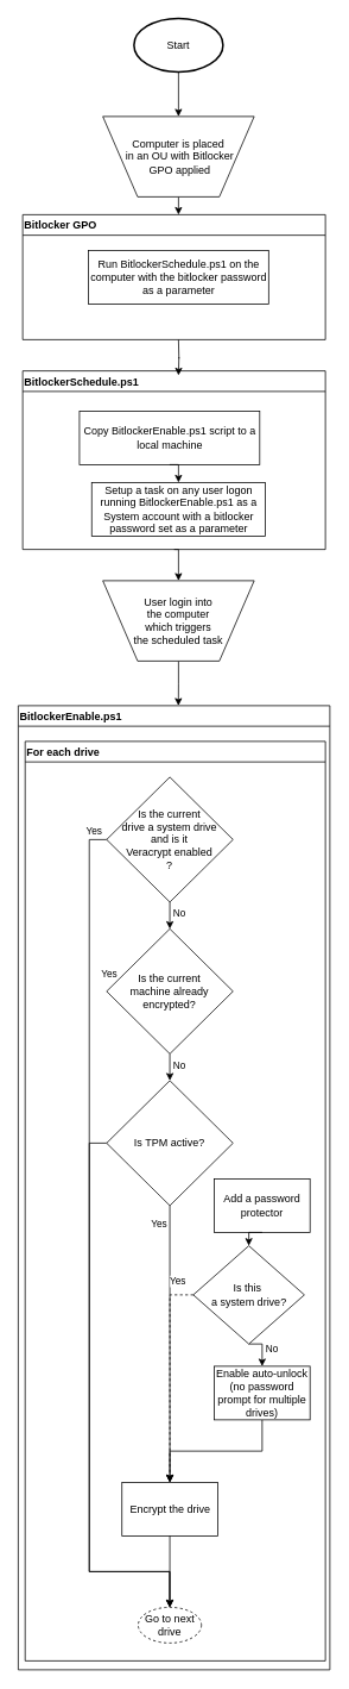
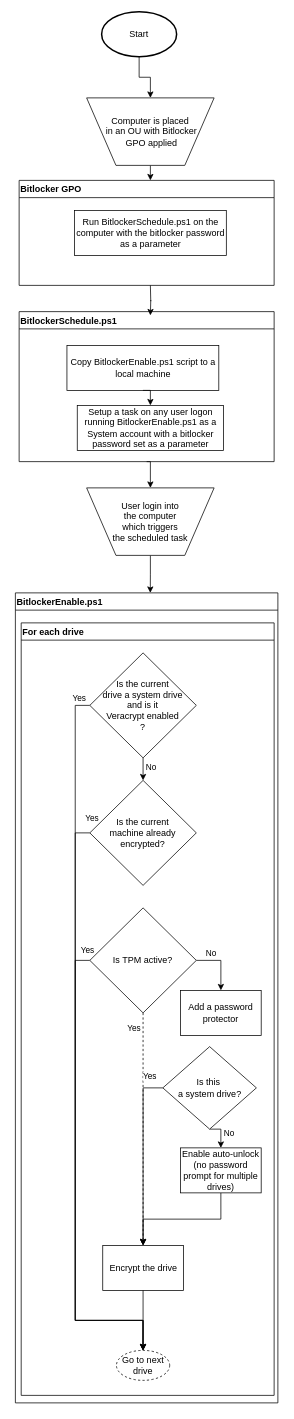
- <mxCell id="38" value="Start" style="strokeWidth=2;html=1;shape=mxgraph.flowchart.start_1;whiteSpace=wrap;" parent="1" vertex="1"><mxGeometry x="150" y="20" width="100" height="60" as="geometry" /></mxCell>
+ <mxCell id="38" value="Start" style="strokeWidth=2;html=1;shape=mxgraph.flowchart.start_1;whiteSpace=wrap;" parent="1" vertex="1"><mxGeometry x="135" y="15" width="100" height="60" as="geometry" /></mxCell>
+ <mxCell id="14" style="edgeStyle=orthogonalEdgeStyle;rounded=0;orthogonalLoop=1;jettySize=auto;html=1;exitX=0;exitY=0.5;exitDx=0;exitDy=0;entryX=0.5;entryY=0;entryDx=0;entryDy=0;" parent="3" source="13" target="10" edge="1"><mxGeometry relative="1" as="geometry"><Array as="points"><mxPoint x="72" y="280" /><mxPoint x="72" y="930" /><mxPoint x="163" y="930" /></Array></mxGeometry></mxCell>
+ <mxCell id="15" value="Yes" style="edgeLabel;html=1;align=center;verticalAlign=middle;resizable=0;points=[];" parent="14" vertex="1" connectable="0"><mxGeometry x="-0.813" y="2" relative="1" as="geometry"><mxPoint x="13.2" y="99.45" as="offset" /></mxGeometry></mxCell>
- <mxCell id="11" style="edgeStyle=orthogonalEdgeStyle;rounded=0;orthogonalLoop=1;jettySize=auto;html=1;exitX=0.5;exitY=1;exitDx=0;exitDy=0;entryX=0.5;entryY=0;entryDx=0;entryDy=0;" parent="3" source="13" target="21" edge="1"><mxGeometry relative="1" as="geometry" /></mxCell>
- <mxCell id="12" value="No" style="edgeLabel;html=1;align=center;verticalAlign=middle;resizable=0;points=[];" parent="11" vertex="1" connectable="0"><mxGeometry x="-0.222" y="1" relative="1" as="geometry"><mxPoint x="9" as="offset" /></mxGeometry></mxCell>
+ <mxCell id="16" style="edgeStyle=orthogonalEdgeStyle;rounded=0;orthogonalLoop=1;jettySize=auto;html=1;exitX=1;exitY=0.5;exitDx=0;exitDy=0;entryX=0.5;entryY=0;entryDx=0;entryDy=0;" parent="3" source="21" target="22" edge="1"><mxGeometry relative="1" as="geometry" /></mxCell>
+ <mxCell id="17" value="No" style="edgeLabel;html=1;align=center;verticalAlign=middle;resizable=0;points=[];" parent="16" vertex="1" connectable="0"><mxGeometry x="-0.281" relative="1" as="geometry"><mxPoint x="-7.19" y="-10" as="offset" /></mxGeometry></mxCell>
- <mxCell id="28" style="edgeStyle=orthogonalEdgeStyle;rounded=0;orthogonalLoop=1;jettySize=auto;html=1;exitX=0.5;exitY=1;exitDx=0;exitDy=0;entryX=0.5;entryY=0;entryDx=0;entryDy=0;" parent="3" source="22" target="27" edge="1"><mxGeometry relative="1" as="geometry"><mxPoint x="383.75" y="1420" as="sourcePoint" /><mxPoint x="280.0" y="1620" as="targetPoint" /><Array as="points" /></mxGeometry></mxCell>
- <mxCell id="18" style="edgeStyle=orthogonalEdgeStyle;rounded=0;orthogonalLoop=1;jettySize=auto;html=1;exitX=0.5;exitY=1;exitDx=0;exitDy=0;entryX=0.5;entryY=0;entryDx=0;entryDy=0;" parent="3" source="21" target="23" edge="1"><mxGeometry relative="1" as="geometry" /></mxCell>
+ <mxCell id="18" style="edgeStyle=orthogonalEdgeStyle;rounded=0;orthogonalLoop=1;jettySize=auto;html=1;exitX=0.5;exitY=1;exitDx=0;exitDy=0;entryX=0.5;entryY=0;entryDx=0;entryDy=0;dashed=1;" parent="3" source="21" target="23" edge="1"><mxGeometry relative="1" as="geometry" /></mxCell>
- <mxCell id="24" style="edgeStyle=orthogonalEdgeStyle;rounded=0;orthogonalLoop=1;jettySize=auto;html=1;exitX=0;exitY=0.5;exitDx=0;exitDy=0;entryX=0.5;entryY=0;entryDx=0;entryDy=0;dashed=1;" parent="3" source="27" target="23" edge="1"><mxGeometry relative="1" as="geometry" /></mxCell>
+ <mxCell id="24" style="edgeStyle=orthogonalEdgeStyle;rounded=0;orthogonalLoop=1;jettySize=auto;html=1;exitX=0;exitY=0.5;exitDx=0;exitDy=0;entryX=0.5;entryY=0;entryDx=0;entryDy=0;" parent="3" source="27" target="23" edge="1"><mxGeometry relative="1" as="geometry" /></mxCell>
